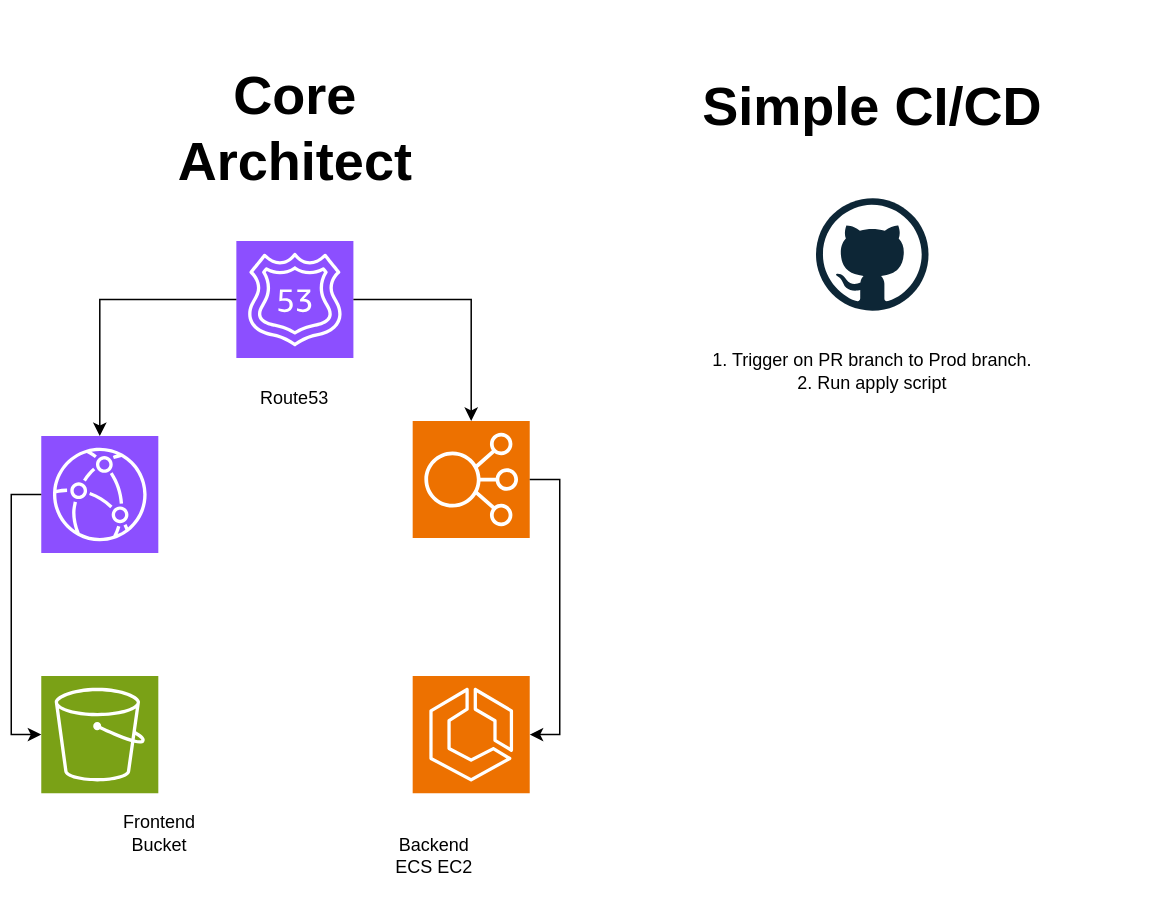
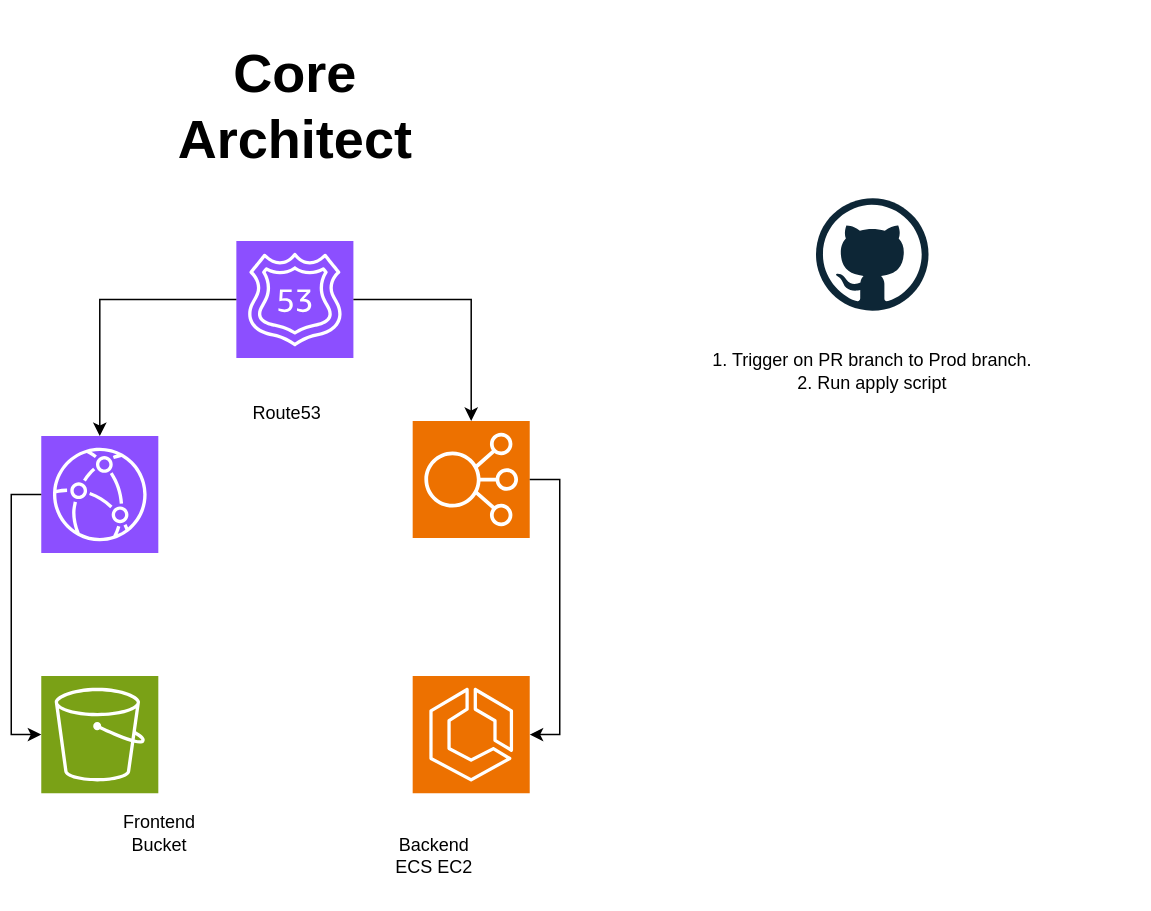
- <mxCell id="13" value="&lt;span style=&quot;font-size: 36px;&quot;&gt;&lt;b&gt;Simple CI/CD&lt;/b&gt;&lt;/span&gt;" style="text;html=1;align=center;verticalAlign=middle;whiteSpace=wrap;rounded=0;" parent="1" vertex="1"><mxGeometry x="410" y="20" width="327.5" height="100" as="geometry" /></mxCell>
- <mxCell id="12" value="&lt;font style=&quot;font-size: 36px;&quot;&gt;&lt;b&gt;Core Architect&lt;/b&gt;&lt;/font&gt;" style="text;html=1;align=center;verticalAlign=middle;whiteSpace=wrap;rounded=0;" parent="1" vertex="1"><mxGeometry x="69.5" y="45" width="239" height="80" as="geometry" /></mxCell>
+ <mxCell id="12" value="&lt;font style=&quot;font-size: 36px;&quot;&gt;&lt;b&gt;Core Architect&lt;/b&gt;&lt;/font&gt;" style="text;html=1;align=center;verticalAlign=middle;whiteSpace=wrap;rounded=0;" parent="1" vertex="1"><mxGeometry x="69.5" y="30" width="239" height="80" as="geometry" /></mxCell>
- <mxCell id="3" value="Route53" style="text;html=1;align=center;verticalAlign=middle;whiteSpace=wrap;rounded=0;" parent="1" vertex="1"><mxGeometry x="159" y="250" width="60" height="30" as="geometry" /></mxCell>
+ <mxCell id="3" value="Route53" style="text;html=1;align=center;verticalAlign=middle;whiteSpace=wrap;rounded=0;" parent="1" vertex="1"><mxGeometry x="154" y="260" width="60" height="30" as="geometry" /></mxCell>
